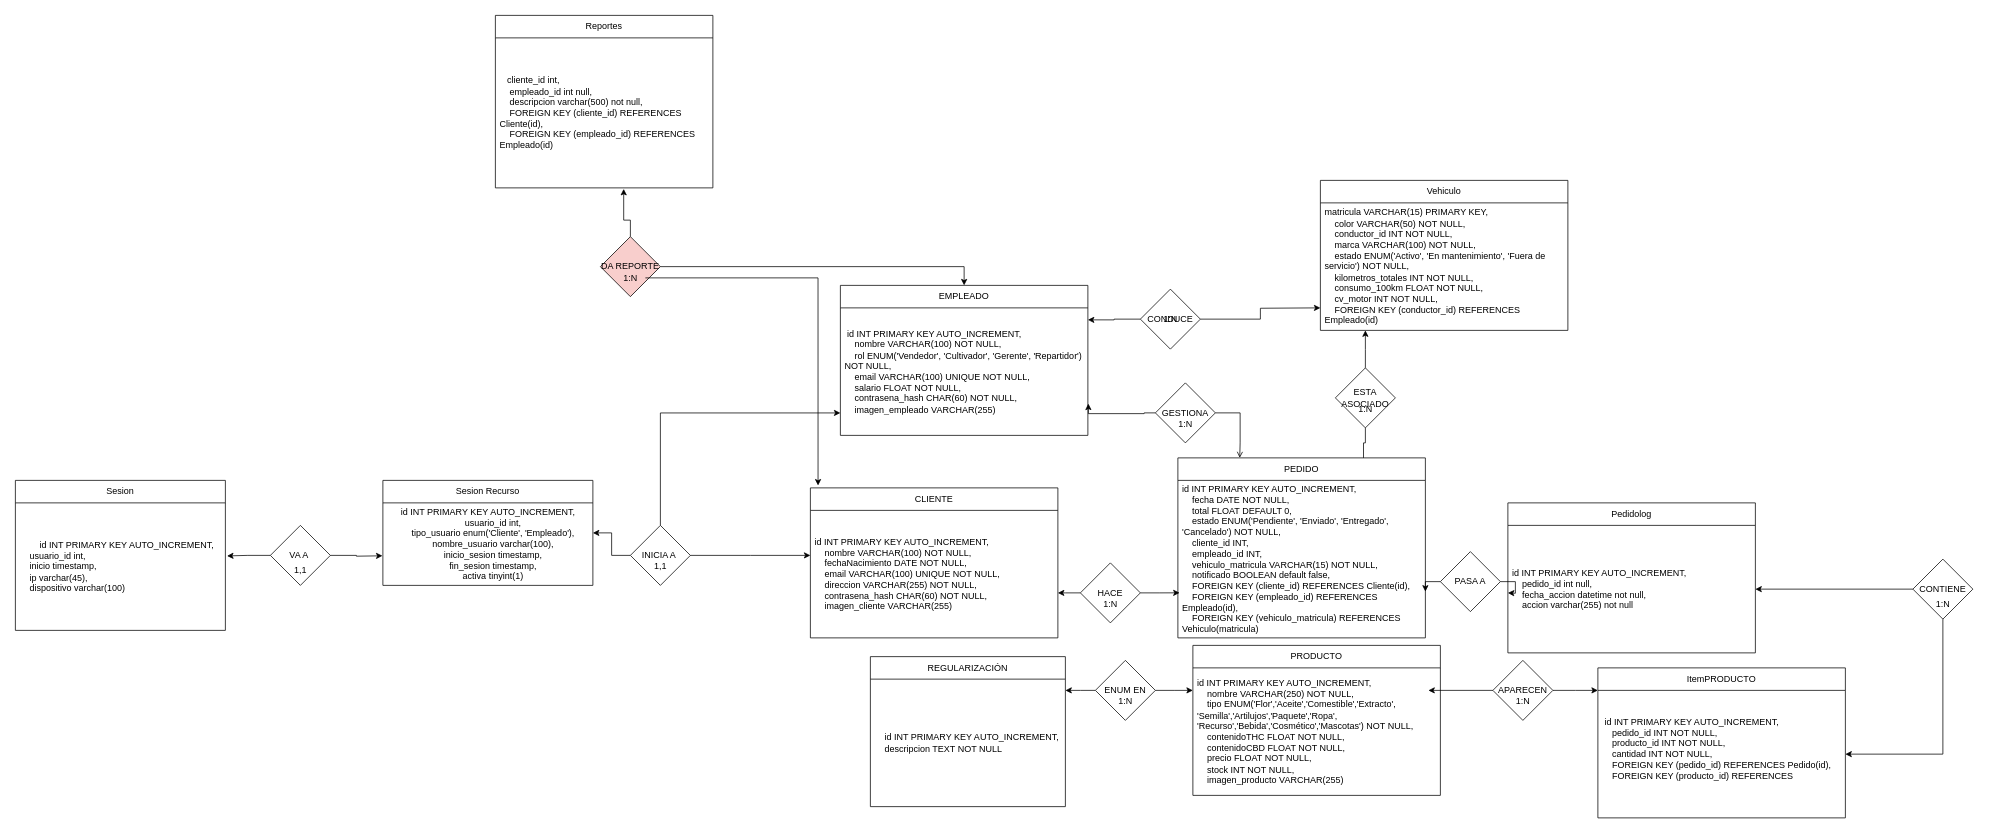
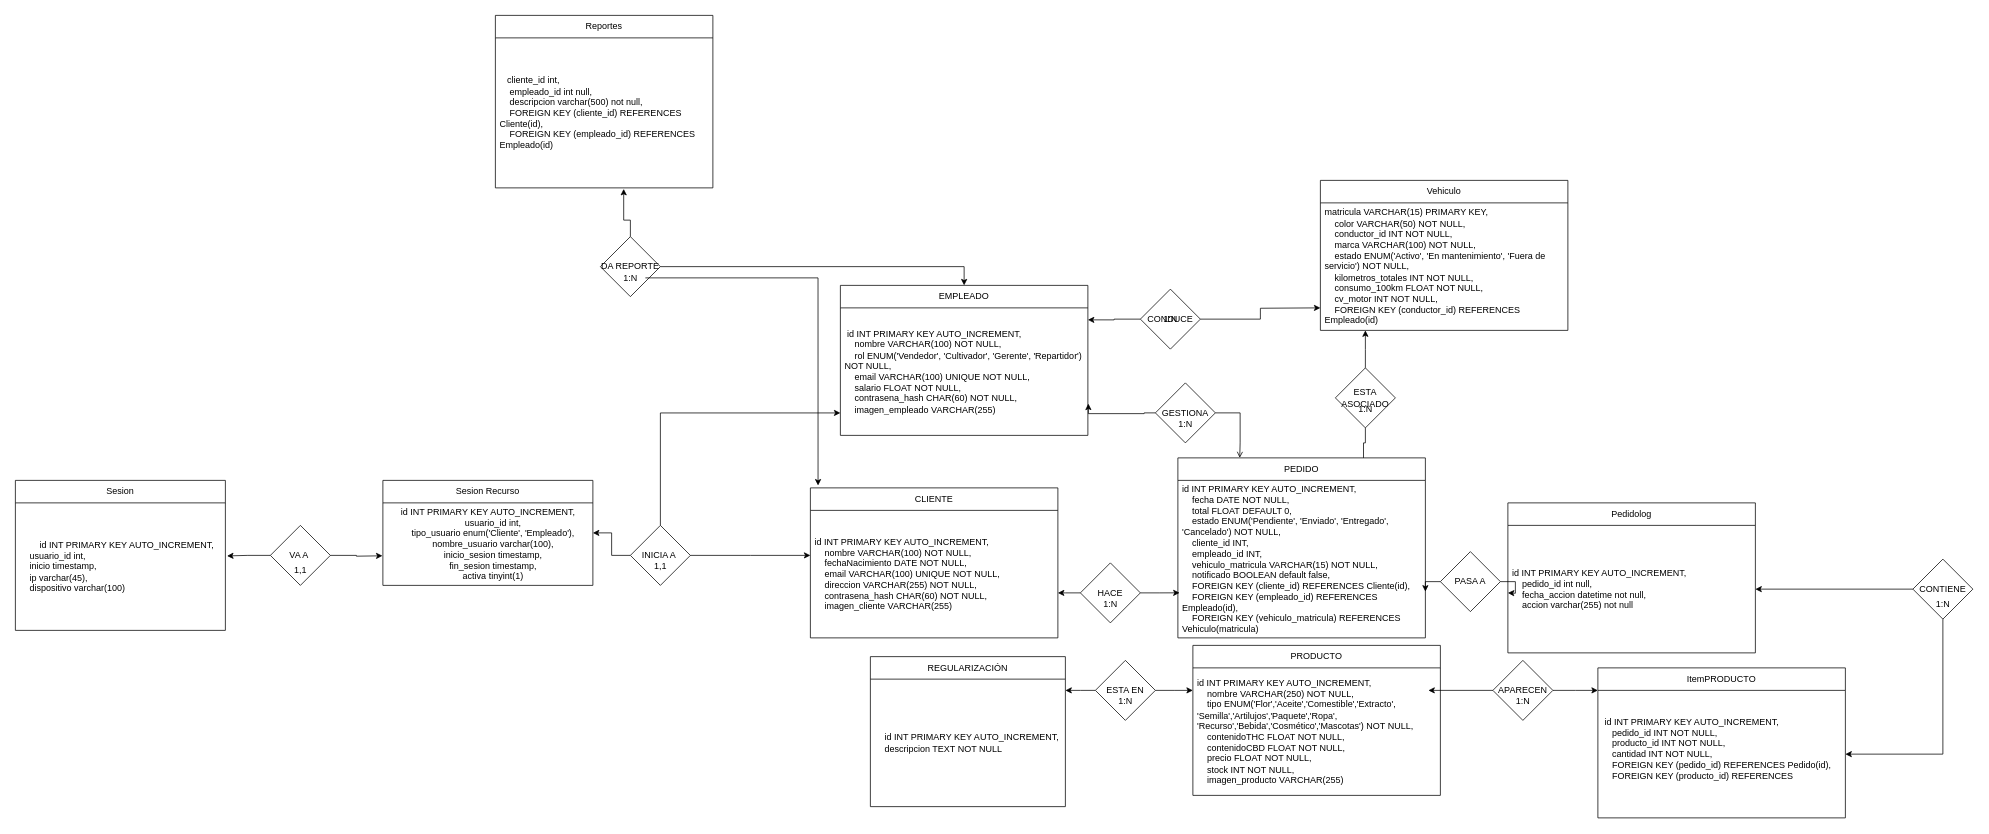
- <mxCell id="66" value="DA REPORTE" style="rhombus;whiteSpace=wrap;html=1;fillColor=#f8cecc;" vertex="1" parent="1"><mxGeometry x="800" y="315" width="80" height="80" as="geometry" /></mxCell>
+ <mxCell id="66" value="DA REPORTE" style="rhombus;whiteSpace=wrap;html=1;" vertex="1" parent="1"><mxGeometry x="800" y="315" width="80" height="80" as="geometry" /></mxCell>
- <mxCell id="31" value="ENUM EN" style="rhombus;whiteSpace=wrap;html=1;" parent="1" vertex="1"><mxGeometry x="1460" y="880" width="80" height="80" as="geometry" /></mxCell>
+ <mxCell id="31" value="ESTA EN" style="rhombus;whiteSpace=wrap;html=1;" parent="1" vertex="1"><mxGeometry x="1460" y="880" width="80" height="80" as="geometry" /></mxCell>
